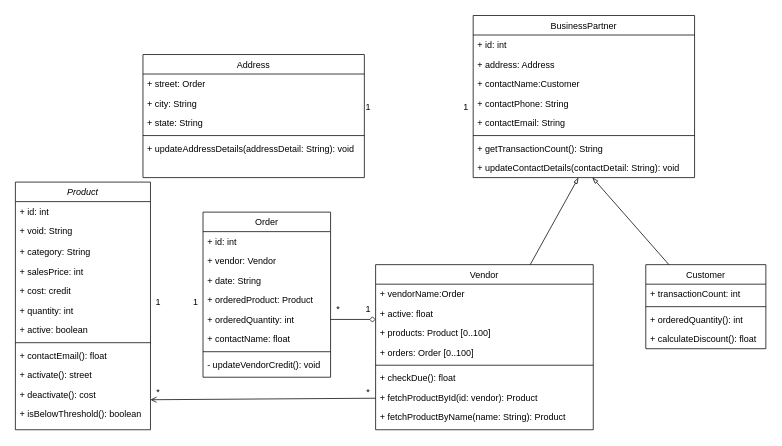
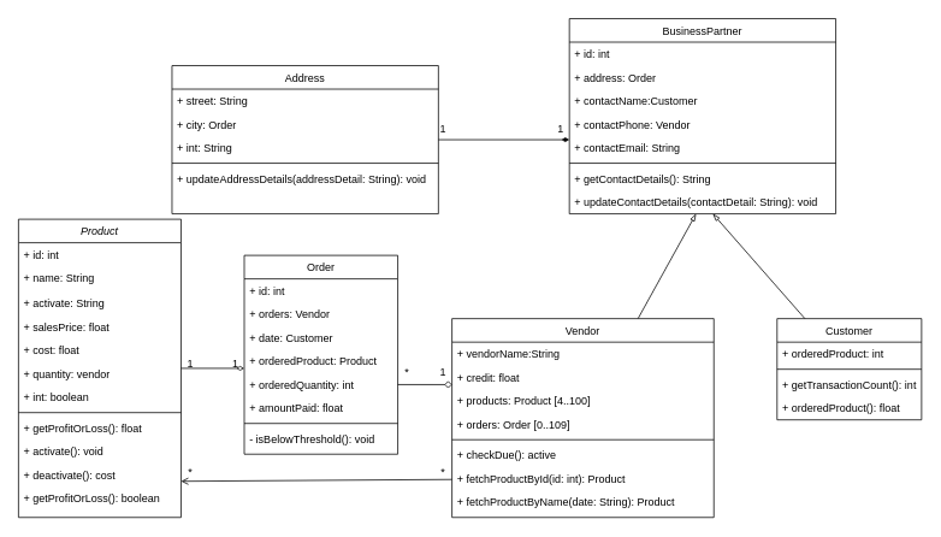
- <mxCell id="51" value="+ address: Address" style="text;align=left;verticalAlign=top;spacingLeft=4;spacingRight=4;overflow=hidden;rotatable=0;points=[[0,0.5],[1,0.5]];portConstraint=eastwest;" parent="49" vertex="1"><mxGeometry y="52" width="295" height="26" as="geometry" /></mxCell>
+ <mxCell id="51" value="+ address: Order" style="text;align=left;verticalAlign=top;spacingLeft=4;spacingRight=4;overflow=hidden;rotatable=0;points=[[0,0.5],[1,0.5]];portConstraint=eastwest;" parent="49" vertex="1"><mxGeometry y="52" width="295" height="26" as="geometry" /></mxCell>
- <mxCell id="44" value="+ street: Order" style="text;align=left;verticalAlign=top;spacingLeft=4;spacingRight=4;overflow=hidden;rotatable=0;points=[[0,0.5],[1,0.5]];portConstraint=eastwest;" parent="43" vertex="1"><mxGeometry y="26" width="295" height="26" as="geometry" /></mxCell>
+ <mxCell id="44" value="+ street: String" style="text;align=left;verticalAlign=top;spacingLeft=4;spacingRight=4;overflow=hidden;rotatable=0;points=[[0,0.5],[1,0.5]];portConstraint=eastwest;" parent="43" vertex="1"><mxGeometry y="26" width="295" height="26" as="geometry" /></mxCell>
- <mxCell id="45" value="+ city: String" style="text;align=left;verticalAlign=top;spacingLeft=4;spacingRight=4;overflow=hidden;rotatable=0;points=[[0,0.5],[1,0.5]];portConstraint=eastwest;" parent="43" vertex="1"><mxGeometry y="52" width="295" height="26" as="geometry" /></mxCell>
+ <mxCell id="45" value="+ city: Order" style="text;align=left;verticalAlign=top;spacingLeft=4;spacingRight=4;overflow=hidden;rotatable=0;points=[[0,0.5],[1,0.5]];portConstraint=eastwest;" parent="43" vertex="1"><mxGeometry y="52" width="295" height="26" as="geometry" /></mxCell>
- <mxCell id="53" value="+ contactPhone: String" style="text;align=left;verticalAlign=top;spacingLeft=4;spacingRight=4;overflow=hidden;rotatable=0;points=[[0,0.5],[1,0.5]];portConstraint=eastwest;" parent="49" vertex="1"><mxGeometry y="104" width="295" height="26" as="geometry" /></mxCell>
+ <mxCell id="53" value="+ contactPhone: Vendor" style="text;align=left;verticalAlign=top;spacingLeft=4;spacingRight=4;overflow=hidden;rotatable=0;points=[[0,0.5],[1,0.5]];portConstraint=eastwest;" parent="49" vertex="1"><mxGeometry y="104" width="295" height="26" as="geometry" /></mxCell>
+ <mxCell id="42" style="edgeStyle=orthogonalEdgeStyle;rounded=0;orthogonalLoop=1;jettySize=auto;html=1;entryX=0;entryY=0.154;entryDx=0;entryDy=0;entryPerimeter=0;endArrow=diamondThin;endFill=1;jumpSize=6;" parent="1" source="43" target="54" edge="1"><mxGeometry relative="1" as="geometry" /></mxCell>
- <mxCell id="46" value="+ state: String" style="text;align=left;verticalAlign=top;spacingLeft=4;spacingRight=4;overflow=hidden;rotatable=0;points=[[0,0.5],[1,0.5]];portConstraint=eastwest;" parent="43" vertex="1"><mxGeometry y="78" width="295" height="26" as="geometry" /></mxCell>
+ <mxCell id="46" value="+ int: String" style="text;align=left;verticalAlign=top;spacingLeft=4;spacingRight=4;overflow=hidden;rotatable=0;points=[[0,0.5],[1,0.5]];portConstraint=eastwest;" parent="43" vertex="1"><mxGeometry y="78" width="295" height="26" as="geometry" /></mxCell>
- <mxCell id="56" value="+ getTransactionCount(): String" style="text;align=left;verticalAlign=top;spacingLeft=4;spacingRight=4;overflow=hidden;rotatable=0;points=[[0,0.5],[1,0.5]];portConstraint=eastwest;" parent="49" vertex="1"><mxGeometry y="164" width="295" height="26" as="geometry" /></mxCell>
+ <mxCell id="56" value="+ getContactDetails(): String" style="text;align=left;verticalAlign=top;spacingLeft=4;spacingRight=4;overflow=hidden;rotatable=0;points=[[0,0.5],[1,0.5]];portConstraint=eastwest;" parent="49" vertex="1"><mxGeometry y="164" width="295" height="26" as="geometry" /></mxCell>
- <mxCell id="5" value="+ void: String" style="text;align=left;verticalAlign=top;spacingLeft=4;spacingRight=4;overflow=hidden;rotatable=0;points=[[0,0.5],[1,0.5]];portConstraint=eastwest;" parent="3" vertex="1"><mxGeometry y="52" width="180" height="28" as="geometry" /></mxCell>
+ <mxCell id="5" value="+ name: String" style="text;align=left;verticalAlign=top;spacingLeft=4;spacingRight=4;overflow=hidden;rotatable=0;points=[[0,0.5],[1,0.5]];portConstraint=eastwest;" parent="3" vertex="1"><mxGeometry y="52" width="180" height="28" as="geometry" /></mxCell>
- <mxCell id="6" value="+ category: String" style="text;align=left;verticalAlign=top;spacingLeft=4;spacingRight=4;overflow=hidden;rotatable=0;points=[[0,0.5],[1,0.5]];portConstraint=eastwest;" parent="3" vertex="1"><mxGeometry y="80" width="180" height="26" as="geometry" /></mxCell>
+ <mxCell id="6" value="+ activate: String" style="text;align=left;verticalAlign=top;spacingLeft=4;spacingRight=4;overflow=hidden;rotatable=0;points=[[0,0.5],[1,0.5]];portConstraint=eastwest;" parent="3" vertex="1"><mxGeometry y="80" width="180" height="26" as="geometry" /></mxCell>
- <mxCell id="18" value="+ vendor: Vendor" style="text;align=left;verticalAlign=top;spacingLeft=4;spacingRight=4;overflow=hidden;rotatable=0;points=[[0,0.5],[1,0.5]];portConstraint=eastwest;rounded=0;shadow=0;html=0;" parent="16" vertex="1"><mxGeometry y="52" width="170" height="26" as="geometry" /></mxCell>
+ <mxCell id="18" value="+ orders: Vendor" style="text;align=left;verticalAlign=top;spacingLeft=4;spacingRight=4;overflow=hidden;rotatable=0;points=[[0,0.5],[1,0.5]];portConstraint=eastwest;rounded=0;shadow=0;html=0;" parent="16" vertex="1"><mxGeometry y="52" width="170" height="26" as="geometry" /></mxCell>
- <mxCell id="7" value="+ salesPrice: int" style="text;align=left;verticalAlign=top;spacingLeft=4;spacingRight=4;overflow=hidden;rotatable=0;points=[[0,0.5],[1,0.5]];portConstraint=eastwest;" parent="3" vertex="1"><mxGeometry y="106" width="180" height="26" as="geometry" /></mxCell>
+ <mxCell id="7" value="+ salesPrice: float" style="text;align=left;verticalAlign=top;spacingLeft=4;spacingRight=4;overflow=hidden;rotatable=0;points=[[0,0.5],[1,0.5]];portConstraint=eastwest;" parent="3" vertex="1"><mxGeometry y="106" width="180" height="26" as="geometry" /></mxCell>
- <mxCell id="19" value="+ date: String" style="text;align=left;verticalAlign=top;spacingLeft=4;spacingRight=4;overflow=hidden;rotatable=0;points=[[0,0.5],[1,0.5]];portConstraint=eastwest;rounded=0;shadow=0;html=0;" parent="16" vertex="1"><mxGeometry y="78" width="170" height="26" as="geometry" /></mxCell>
+ <mxCell id="19" value="+ date: Customer" style="text;align=left;verticalAlign=top;spacingLeft=4;spacingRight=4;overflow=hidden;rotatable=0;points=[[0,0.5],[1,0.5]];portConstraint=eastwest;rounded=0;shadow=0;html=0;" parent="16" vertex="1"><mxGeometry y="78" width="170" height="26" as="geometry" /></mxCell>
- <mxCell id="8" value="+ cost: credit" style="text;align=left;verticalAlign=top;spacingLeft=4;spacingRight=4;overflow=hidden;rotatable=0;points=[[0,0.5],[1,0.5]];portConstraint=eastwest;" parent="3" vertex="1"><mxGeometry y="132" width="180" height="26" as="geometry" /></mxCell>
+ <mxCell id="8" value="+ cost: float" style="text;align=left;verticalAlign=top;spacingLeft=4;spacingRight=4;overflow=hidden;rotatable=0;points=[[0,0.5],[1,0.5]];portConstraint=eastwest;" parent="3" vertex="1"><mxGeometry y="132" width="180" height="26" as="geometry" /></mxCell>
- <mxCell id="34" value="+ vendorName:Order" style="text;align=left;verticalAlign=top;spacingLeft=4;spacingRight=4;overflow=hidden;rotatable=0;points=[[0,0.5],[1,0.5]];portConstraint=eastwest;rounded=0;shadow=0;html=0;" parent="33" vertex="1"><mxGeometry y="26" width="290" height="26" as="geometry" /></mxCell>
+ <mxCell id="34" value="+ vendorName:String" style="text;align=left;verticalAlign=top;spacingLeft=4;spacingRight=4;overflow=hidden;rotatable=0;points=[[0,0.5],[1,0.5]];portConstraint=eastwest;rounded=0;shadow=0;html=0;" parent="33" vertex="1"><mxGeometry y="26" width="290" height="26" as="geometry" /></mxCell>
- <mxCell id="27" value="+ transactionCount: int" style="text;align=left;verticalAlign=top;spacingLeft=4;spacingRight=4;overflow=hidden;rotatable=0;points=[[0,0.5],[1,0.5]];portConstraint=eastwest;rounded=0;shadow=0;html=0;" parent="26" vertex="1"><mxGeometry y="26" width="160" height="26" as="geometry" /></mxCell>
+ <mxCell id="27" value="+ orderedProduct: int" style="text;align=left;verticalAlign=top;spacingLeft=4;spacingRight=4;overflow=hidden;rotatable=0;points=[[0,0.5],[1,0.5]];portConstraint=eastwest;rounded=0;shadow=0;html=0;" parent="26" vertex="1"><mxGeometry y="26" width="160" height="26" as="geometry" /></mxCell>
+ <mxCell id="2" style="edgeStyle=none;rounded=0;jumpSize=6;orthogonalLoop=1;jettySize=auto;html=1;entryX=0;entryY=-0.192;entryDx=0;entryDy=0;entryPerimeter=0;endArrow=diamondThin;endFill=0;" parent="1" source="3" target="21" edge="1"><mxGeometry relative="1" as="geometry" /></mxCell>
- <mxCell id="9" value="+ quantity: int" style="text;align=left;verticalAlign=top;spacingLeft=4;spacingRight=4;overflow=hidden;rotatable=0;points=[[0,0.5],[1,0.5]];portConstraint=eastwest;" parent="3" vertex="1"><mxGeometry y="158" width="180" height="26" as="geometry" /></mxCell>
+ <mxCell id="9" value="+ quantity: vendor" style="text;align=left;verticalAlign=top;spacingLeft=4;spacingRight=4;overflow=hidden;rotatable=0;points=[[0,0.5],[1,0.5]];portConstraint=eastwest;" parent="3" vertex="1"><mxGeometry y="158" width="180" height="26" as="geometry" /></mxCell>
- <mxCell id="35" value="+ active: float" style="text;align=left;verticalAlign=top;spacingLeft=4;spacingRight=4;overflow=hidden;rotatable=0;points=[[0,0.5],[1,0.5]];portConstraint=eastwest;rounded=0;shadow=0;html=0;" parent="33" vertex="1"><mxGeometry y="52" width="290" height="26" as="geometry" /></mxCell>
+ <mxCell id="35" value="+ credit: float" style="text;align=left;verticalAlign=top;spacingLeft=4;spacingRight=4;overflow=hidden;rotatable=0;points=[[0,0.5],[1,0.5]];portConstraint=eastwest;rounded=0;shadow=0;html=0;" parent="33" vertex="1"><mxGeometry y="52" width="290" height="26" as="geometry" /></mxCell>
- <mxCell id="29" value="+ orderedQuantity(): int" style="text;align=left;verticalAlign=top;spacingLeft=4;spacingRight=4;overflow=hidden;rotatable=0;points=[[0,0.5],[1,0.5]];portConstraint=eastwest;" parent="26" vertex="1"><mxGeometry y="60" width="160" height="26" as="geometry" /></mxCell>
+ <mxCell id="29" value="+ getTransactionCount(): int" style="text;align=left;verticalAlign=top;spacingLeft=4;spacingRight=4;overflow=hidden;rotatable=0;points=[[0,0.5],[1,0.5]];portConstraint=eastwest;" parent="26" vertex="1"><mxGeometry y="60" width="160" height="26" as="geometry" /></mxCell>
- <mxCell id="10" value="+ active: boolean" style="text;align=left;verticalAlign=top;spacingLeft=4;spacingRight=4;overflow=hidden;rotatable=0;points=[[0,0.5],[1,0.5]];portConstraint=eastwest;" parent="3" vertex="1"><mxGeometry y="184" width="180" height="26" as="geometry" /></mxCell>
+ <mxCell id="10" value="+ int: boolean" style="text;align=left;verticalAlign=top;spacingLeft=4;spacingRight=4;overflow=hidden;rotatable=0;points=[[0,0.5],[1,0.5]];portConstraint=eastwest;" parent="3" vertex="1"><mxGeometry y="184" width="180" height="26" as="geometry" /></mxCell>
- <mxCell id="36" value="+ products: Product [0..100]" style="text;align=left;verticalAlign=top;spacingLeft=4;spacingRight=4;overflow=hidden;rotatable=0;points=[[0,0.5],[1,0.5]];portConstraint=eastwest;rounded=0;shadow=0;html=0;" parent="33" vertex="1"><mxGeometry y="78" width="290" height="26" as="geometry" /></mxCell>
+ <mxCell id="36" value="+ products: Product [4..100]" style="text;align=left;verticalAlign=top;spacingLeft=4;spacingRight=4;overflow=hidden;rotatable=0;points=[[0,0.5],[1,0.5]];portConstraint=eastwest;rounded=0;shadow=0;html=0;" parent="33" vertex="1"><mxGeometry y="78" width="290" height="26" as="geometry" /></mxCell>
- <mxCell id="22" value="+ contactName: float" style="text;align=left;verticalAlign=top;spacingLeft=4;spacingRight=4;overflow=hidden;rotatable=0;points=[[0,0.5],[1,0.5]];portConstraint=eastwest;rounded=0;shadow=0;html=0;" parent="16" vertex="1"><mxGeometry y="156" width="170" height="26" as="geometry" /></mxCell>
+ <mxCell id="22" value="+ amountPaid: float" style="text;align=left;verticalAlign=top;spacingLeft=4;spacingRight=4;overflow=hidden;rotatable=0;points=[[0,0.5],[1,0.5]];portConstraint=eastwest;rounded=0;shadow=0;html=0;" parent="16" vertex="1"><mxGeometry y="156" width="170" height="26" as="geometry" /></mxCell>
- <mxCell id="30" value="+ calculateDiscount(): float" style="text;align=left;verticalAlign=top;spacingLeft=4;spacingRight=4;overflow=hidden;rotatable=0;points=[[0,0.5],[1,0.5]];portConstraint=eastwest;" parent="26" vertex="1"><mxGeometry y="86" width="160" height="26" as="geometry" /></mxCell>
+ <mxCell id="30" value="+ orderedProduct(): float" style="text;align=left;verticalAlign=top;spacingLeft=4;spacingRight=4;overflow=hidden;rotatable=0;points=[[0,0.5],[1,0.5]];portConstraint=eastwest;" parent="26" vertex="1"><mxGeometry y="86" width="160" height="26" as="geometry" /></mxCell>
- <mxCell id="37" value="+ orders: Order [0..100]" style="text;align=left;verticalAlign=top;spacingLeft=4;spacingRight=4;overflow=hidden;rotatable=0;points=[[0,0.5],[1,0.5]];portConstraint=eastwest;rounded=0;shadow=0;html=0;" parent="33" vertex="1"><mxGeometry y="104" width="290" height="26" as="geometry" /></mxCell>
+ <mxCell id="37" value="+ orders: Order [0..109]" style="text;align=left;verticalAlign=top;spacingLeft=4;spacingRight=4;overflow=hidden;rotatable=0;points=[[0,0.5],[1,0.5]];portConstraint=eastwest;rounded=0;shadow=0;html=0;" parent="33" vertex="1"><mxGeometry y="104" width="290" height="26" as="geometry" /></mxCell>
- <mxCell id="12" value="+ contactEmail(): float" style="text;align=left;verticalAlign=top;spacingLeft=4;spacingRight=4;overflow=hidden;rotatable=0;points=[[0,0.5],[1,0.5]];portConstraint=eastwest;" parent="3" vertex="1"><mxGeometry y="218" width="180" height="26" as="geometry" /></mxCell>
+ <mxCell id="12" value="+ getProfitOrLoss(): float" style="text;align=left;verticalAlign=top;spacingLeft=4;spacingRight=4;overflow=hidden;rotatable=0;points=[[0,0.5],[1,0.5]];portConstraint=eastwest;" parent="3" vertex="1"><mxGeometry y="218" width="180" height="26" as="geometry" /></mxCell>
- <mxCell id="24" value="- updateVendorCredit(): void" style="text;align=left;verticalAlign=top;spacingLeft=4;spacingRight=4;overflow=hidden;rotatable=0;points=[[0,0.5],[1,0.5]];portConstraint=eastwest;" parent="16" vertex="1"><mxGeometry y="190" width="170" height="26" as="geometry" /></mxCell>
+ <mxCell id="24" value="- isBelowThreshold(): void" style="text;align=left;verticalAlign=top;spacingLeft=4;spacingRight=4;overflow=hidden;rotatable=0;points=[[0,0.5],[1,0.5]];portConstraint=eastwest;" parent="16" vertex="1"><mxGeometry y="190" width="170" height="26" as="geometry" /></mxCell>
- <mxCell id="13" value="+ activate(): street" style="text;align=left;verticalAlign=top;spacingLeft=4;spacingRight=4;overflow=hidden;rotatable=0;points=[[0,0.5],[1,0.5]];portConstraint=eastwest;" parent="3" vertex="1"><mxGeometry y="244" width="180" height="26" as="geometry" /></mxCell>
+ <mxCell id="13" value="+ activate(): void" style="text;align=left;verticalAlign=top;spacingLeft=4;spacingRight=4;overflow=hidden;rotatable=0;points=[[0,0.5],[1,0.5]];portConstraint=eastwest;" parent="3" vertex="1"><mxGeometry y="244" width="180" height="26" as="geometry" /></mxCell>
- <mxCell id="39" value="+ checkDue(): float" style="text;align=left;verticalAlign=top;spacingLeft=4;spacingRight=4;overflow=hidden;rotatable=0;points=[[0,0.5],[1,0.5]];portConstraint=eastwest;" parent="33" vertex="1"><mxGeometry y="138" width="290" height="26" as="geometry" /></mxCell>
+ <mxCell id="39" value="+ checkDue(): active" style="text;align=left;verticalAlign=top;spacingLeft=4;spacingRight=4;overflow=hidden;rotatable=0;points=[[0,0.5],[1,0.5]];portConstraint=eastwest;" parent="33" vertex="1"><mxGeometry y="138" width="290" height="26" as="geometry" /></mxCell>
- <mxCell id="40" value="+ fetchProductById(id: vendor): Product" style="text;align=left;verticalAlign=top;spacingLeft=4;spacingRight=4;overflow=hidden;rotatable=0;points=[[0,0.5],[1,0.5]];portConstraint=eastwest;" parent="33" vertex="1"><mxGeometry y="164" width="290" height="26" as="geometry" /></mxCell>
+ <mxCell id="40" value="+ fetchProductById(id: int): Product" style="text;align=left;verticalAlign=top;spacingLeft=4;spacingRight=4;overflow=hidden;rotatable=0;points=[[0,0.5],[1,0.5]];portConstraint=eastwest;" parent="33" vertex="1"><mxGeometry y="164" width="290" height="26" as="geometry" /></mxCell>
- <mxCell id="15" value="+ isBelowThreshold(): boolean" style="text;align=left;verticalAlign=top;spacingLeft=4;spacingRight=4;overflow=hidden;rotatable=0;points=[[0,0.5],[1,0.5]];portConstraint=eastwest;" parent="3" vertex="1"><mxGeometry y="296" width="180" height="26" as="geometry" /></mxCell>
+ <mxCell id="15" value="+ getProfitOrLoss(): boolean" style="text;align=left;verticalAlign=top;spacingLeft=4;spacingRight=4;overflow=hidden;rotatable=0;points=[[0,0.5],[1,0.5]];portConstraint=eastwest;" parent="3" vertex="1"><mxGeometry y="296" width="180" height="26" as="geometry" /></mxCell>
- <mxCell id="41" value="+ fetchProductByName(name: String): Product" style="text;align=left;verticalAlign=top;spacingLeft=4;spacingRight=4;overflow=hidden;rotatable=0;points=[[0,0.5],[1,0.5]];portConstraint=eastwest;" parent="33" vertex="1"><mxGeometry y="190" width="290" height="26" as="geometry" /></mxCell>
+ <mxCell id="41" value="+ fetchProductByName(date: String): Product" style="text;align=left;verticalAlign=top;spacingLeft=4;spacingRight=4;overflow=hidden;rotatable=0;points=[[0,0.5],[1,0.5]];portConstraint=eastwest;" parent="33" vertex="1"><mxGeometry y="190" width="290" height="26" as="geometry" /></mxCell>
